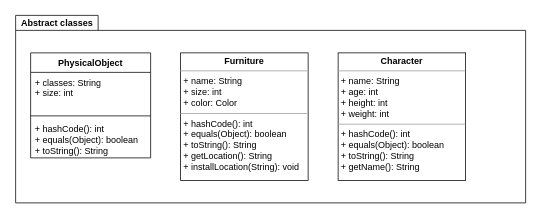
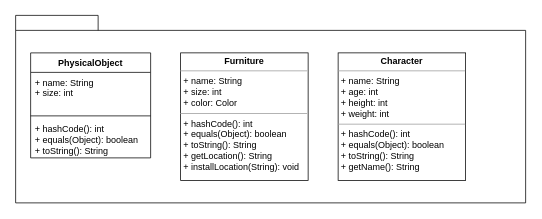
- <mxCell id="3" value="Abstract classes" style="text;align=center;fontStyle=1;verticalAlign=middle;spacingLeft=3;spacingRight=3;strokeColor=none;rotatable=0;points=[[0,0.5],[1,0.5]];portConstraint=eastwest;html=1;" vertex="1" parent="1"><mxGeometry x="20" y="20" width="110" height="20" as="geometry" /></mxCell>
- <mxCell id="5" value="+ classes: String&lt;br&gt;+ size: int" style="text;strokeColor=none;fillColor=none;align=left;verticalAlign=top;spacingLeft=4;spacingRight=4;overflow=hidden;rotatable=0;points=[[0,0.5],[1,0.5]];portConstraint=eastwest;whiteSpace=wrap;html=1;" vertex="1" parent="4"><mxGeometry y="26" width="160" height="54" as="geometry" /></mxCell>
+ <mxCell id="5" value="+ name: String&lt;br&gt;+ size: int" style="text;strokeColor=none;fillColor=none;align=left;verticalAlign=top;spacingLeft=4;spacingRight=4;overflow=hidden;rotatable=0;points=[[0,0.5],[1,0.5]];portConstraint=eastwest;whiteSpace=wrap;html=1;" vertex="1" parent="4"><mxGeometry y="26" width="160" height="54" as="geometry" /></mxCell>
